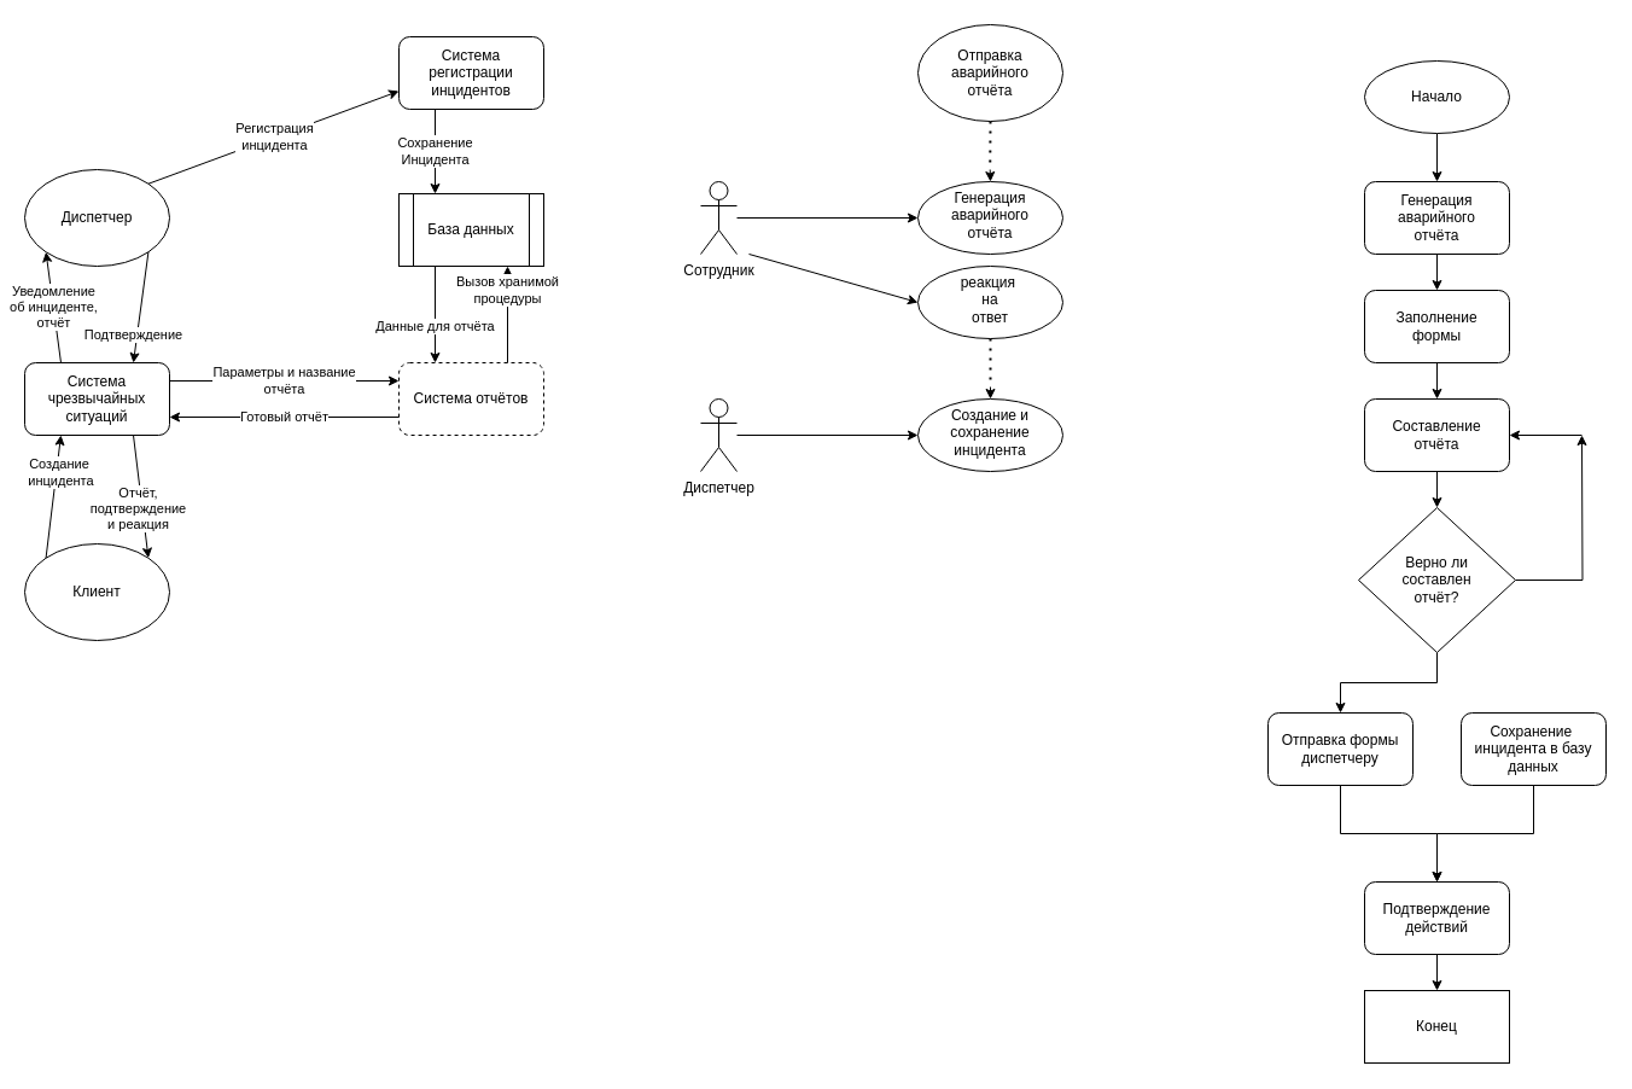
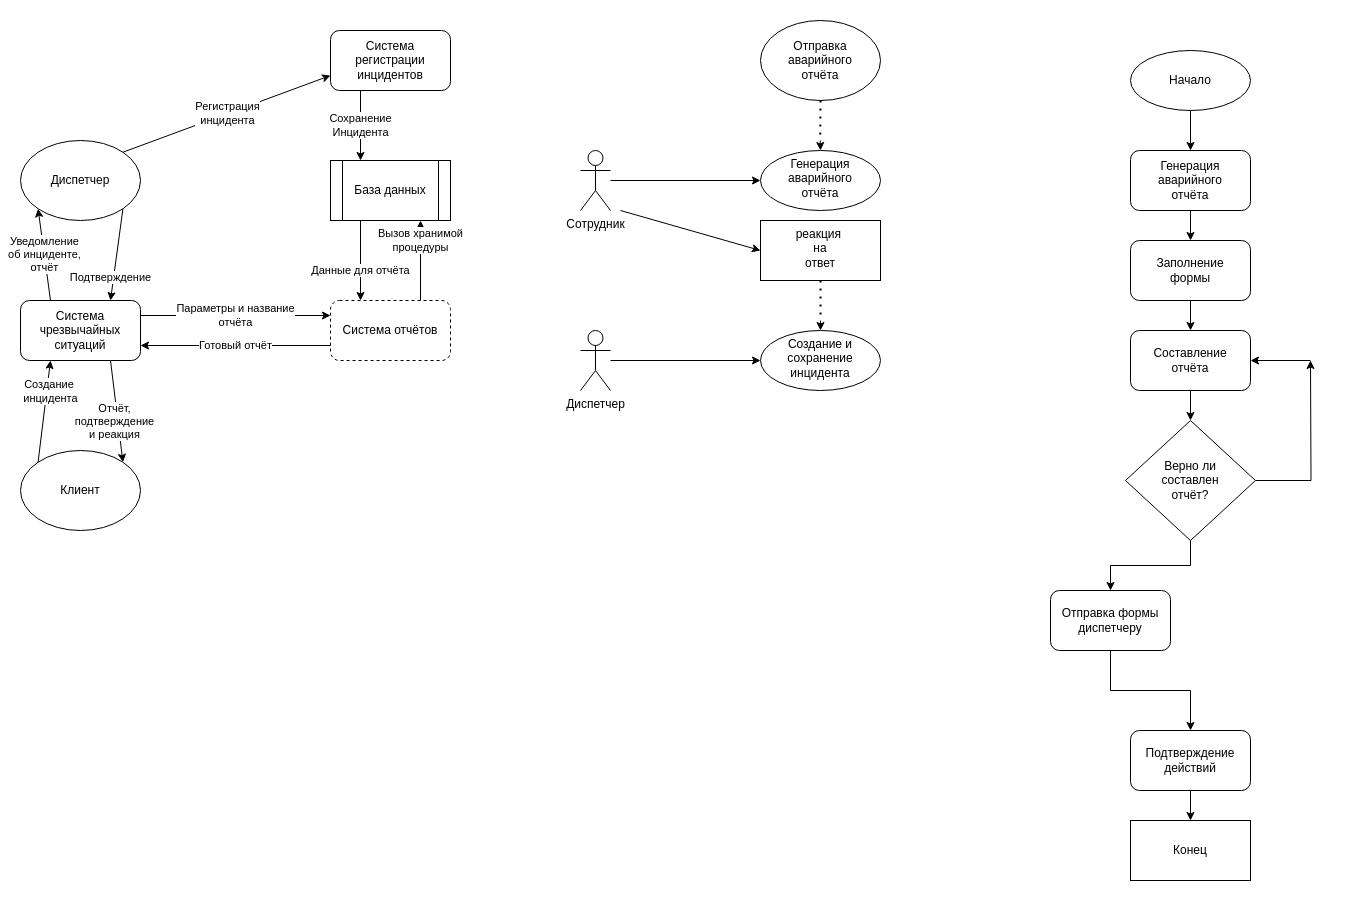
- <mxCell id="28" value="реакция&amp;nbsp;&lt;br&gt;на&lt;br&gt;ответ" style="ellipse;whiteSpace=wrap;html=1;verticalAlign=top;" vertex="1" parent="1"><mxGeometry x="760" y="220" width="120" height="60" as="geometry" /></mxCell>
+ <mxCell id="28" value="реакция&amp;nbsp;&lt;br&gt;на&lt;br&gt;ответ" style="whiteSpace=wrap;html=1;verticalAlign=top;rounded=0;" vertex="1" parent="1"><mxGeometry x="760" y="220" width="120" height="60" as="geometry" /></mxCell>
- <mxCell id="44" value="Сохранение&amp;nbsp;&lt;br&gt;инцидента в базу&lt;br&gt;данных" style="rounded=1;whiteSpace=wrap;html=1;" vertex="1" parent="1"><mxGeometry x="1210" y="590" width="120" height="60" as="geometry" /></mxCell>
- <mxCell id="43" style="edgeStyle=orthogonalEdgeStyle;rounded=0;orthogonalLoop=1;jettySize=auto;html=1;entryX=0.5;entryY=0;entryDx=0;entryDy=0;" edge="1" parent="1" source="44" target="49"><mxGeometry relative="1" as="geometry" /></mxCell>
